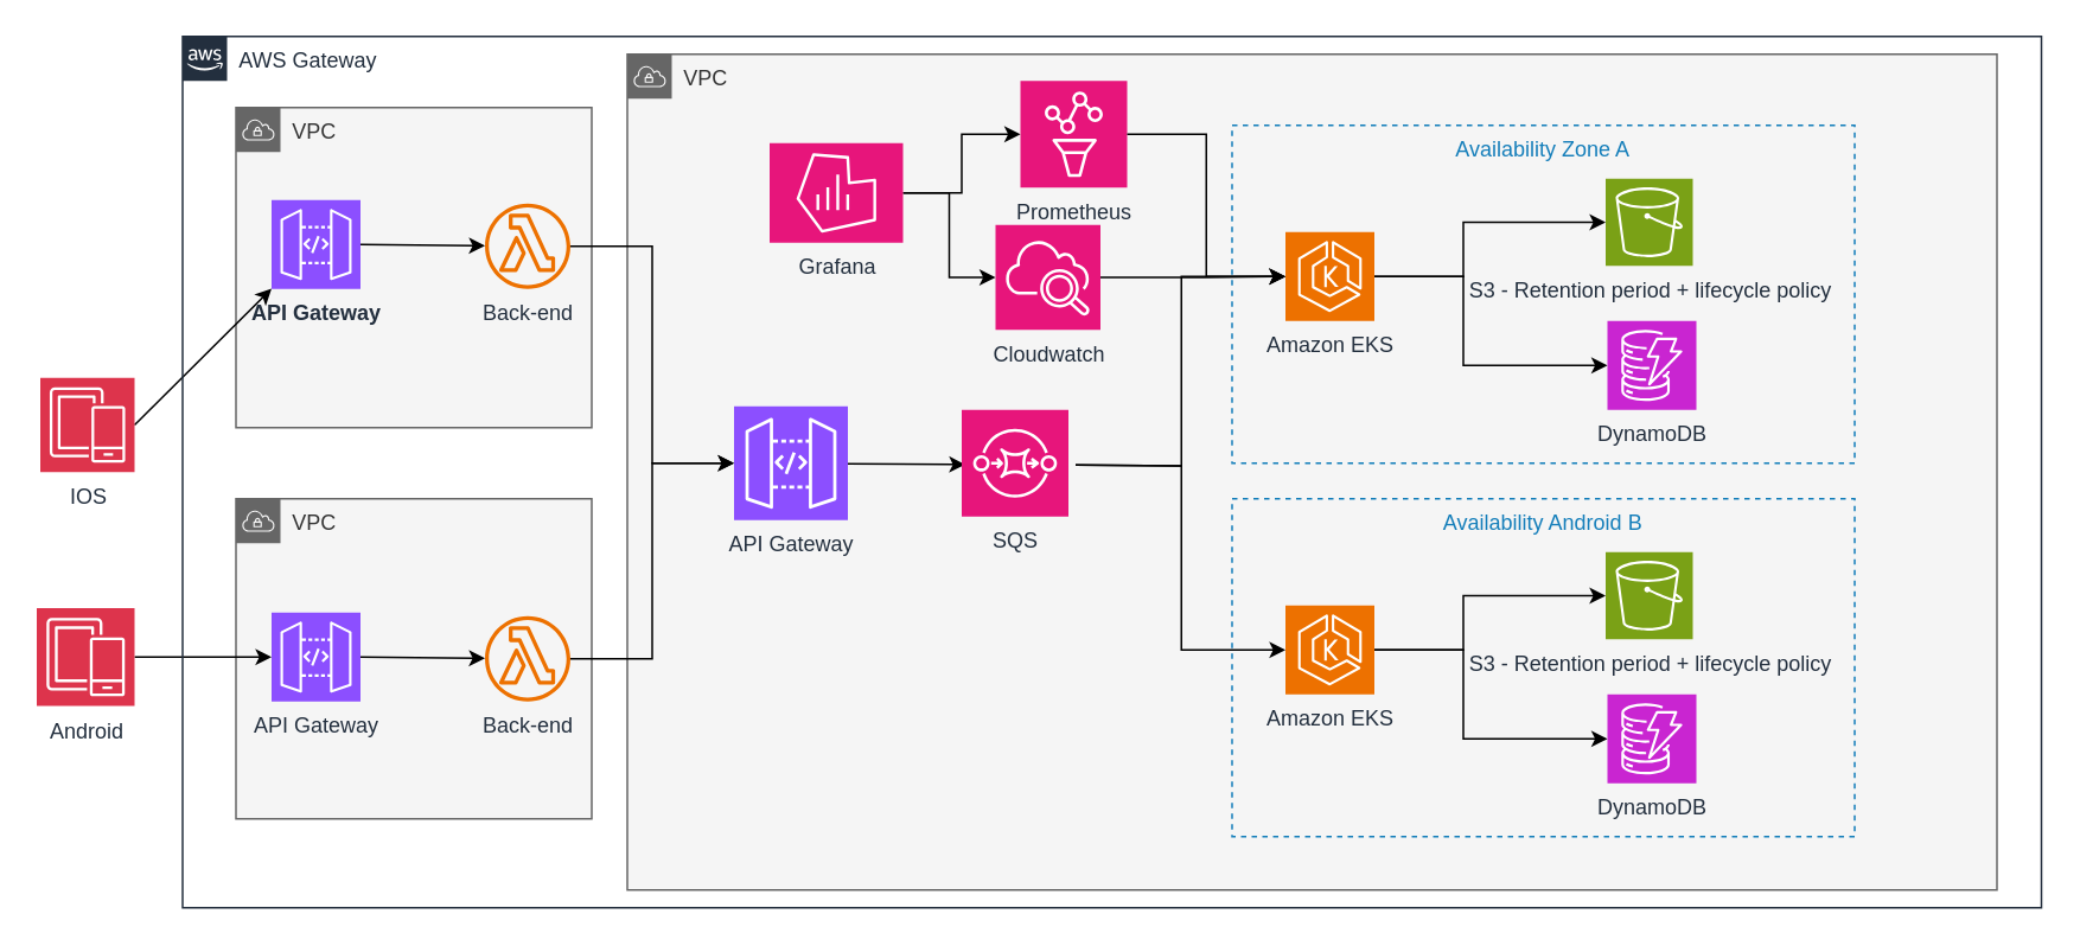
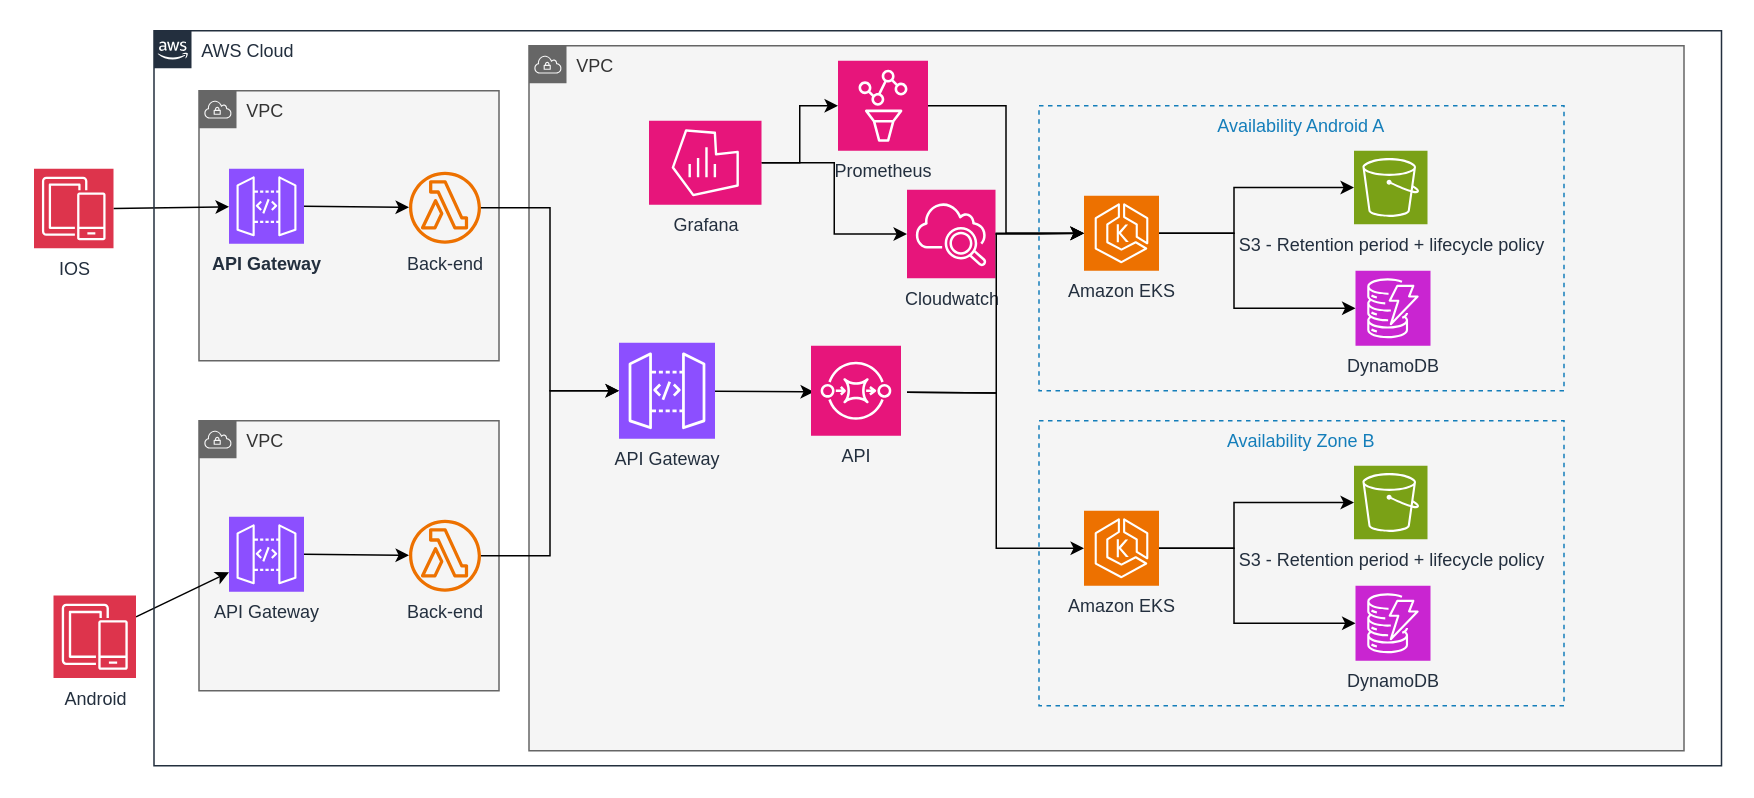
- <mxCell id="14" value="AWS Gateway" style="points=[[0,0],[0.25,0],[0.5,0],[0.75,0],[1,0],[1,0.25],[1,0.5],[1,0.75],[1,1],[0.75,1],[0.5,1],[0.25,1],[0,1],[0,0.75],[0,0.5],[0,0.25]];outlineConnect=0;gradientColor=none;html=1;whiteSpace=wrap;fontSize=12;fontStyle=0;container=1;pointerEvents=0;collapsible=0;recursiveResize=0;shape=mxgraph.aws4.group;grIcon=mxgraph.aws4.group_aws_cloud_alt;strokeColor=#232F3E;fillColor=none;verticalAlign=top;align=left;spacingLeft=30;fontColor=#232F3E;dashed=0;" vertex="1" parent="1"><mxGeometry x="102" y="20" width="1045" height="490" as="geometry" /></mxCell>
+ <mxCell id="14" value="AWS Cloud" style="points=[[0,0],[0.25,0],[0.5,0],[0.75,0],[1,0],[1,0.25],[1,0.5],[1,0.75],[1,1],[0.75,1],[0.5,1],[0.25,1],[0,1],[0,0.75],[0,0.5],[0,0.25]];outlineConnect=0;gradientColor=none;html=1;whiteSpace=wrap;fontSize=12;fontStyle=0;container=1;pointerEvents=0;collapsible=0;recursiveResize=0;shape=mxgraph.aws4.group;grIcon=mxgraph.aws4.group_aws_cloud_alt;strokeColor=#232F3E;fillColor=none;verticalAlign=top;align=left;spacingLeft=30;fontColor=#232F3E;dashed=0;" vertex="1" parent="1"><mxGeometry x="102" y="20" width="1045" height="490" as="geometry" /></mxCell>
- <mxCell id="20" value="Prometheus" style="sketch=0;points=[[0,0,0],[0.25,0,0],[0.5,0,0],[0.75,0,0],[1,0,0],[0,1,0],[0.25,1,0],[0.5,1,0],[0.75,1,0],[1,1,0],[0,0.25,0],[0,0.5,0],[0,0.75,0],[1,0.25,0],[1,0.5,0],[1,0.75,0]];points=[[0,0,0],[0.25,0,0],[0.5,0,0],[0.75,0,0],[1,0,0],[0,1,0],[0.25,1,0],[0.5,1,0],[0.75,1,0],[1,1,0],[0,0.25,0],[0,0.5,0],[0,0.75,0],[1,0.25,0],[1,0.5,0],[1,0.75,0]];outlineConnect=0;fontColor=#232F3E;fillColor=#E7157B;strokeColor=#ffffff;dashed=0;verticalLabelPosition=bottom;verticalAlign=top;align=center;html=1;fontSize=12;fontStyle=0;aspect=fixed;shape=mxgraph.aws4.resourceIcon;resIcon=mxgraph.aws4.managed_service_for_prometheus;" vertex="1" parent="14"><mxGeometry x="471" y="25" width="60" height="60" as="geometry" /></mxCell>
+ <mxCell id="20" value="Prometheus" style="sketch=0;points=[[0,0,0],[0.25,0,0],[0.5,0,0],[0.75,0,0],[1,0,0],[0,1,0],[0.25,1,0],[0.5,1,0],[0.75,1,0],[1,1,0],[0,0.25,0],[0,0.5,0],[0,0.75,0],[1,0.25,0],[1,0.5,0],[1,0.75,0]];points=[[0,0,0],[0.25,0,0],[0.5,0,0],[0.75,0,0],[1,0,0],[0,1,0],[0.25,1,0],[0.5,1,0],[0.75,1,0],[1,1,0],[0,0.25,0],[0,0.5,0],[0,0.75,0],[1,0.25,0],[1,0.5,0],[1,0.75,0]];outlineConnect=0;fontColor=#232F3E;fillColor=#E7157B;strokeColor=#ffffff;dashed=0;verticalLabelPosition=bottom;verticalAlign=top;align=center;html=1;fontSize=12;fontStyle=0;aspect=fixed;shape=mxgraph.aws4.resourceIcon;resIcon=mxgraph.aws4.managed_service_for_prometheus;" vertex="1" parent="14"><mxGeometry x="456" y="20" width="60" height="60" as="geometry" /></mxCell>
- <mxCell id="19" value="Availability Zone A" style="fillColor=none;strokeColor=#147EBA;dashed=1;verticalAlign=top;fontStyle=0;fontColor=#147EBA;whiteSpace=wrap;html=1;" vertex="1" parent="14"><mxGeometry x="590" y="50" width="350" height="190" as="geometry" /></mxCell>
+ <mxCell id="19" value="Availability Android A" style="fillColor=none;strokeColor=#147EBA;dashed=1;verticalAlign=top;fontStyle=0;fontColor=#147EBA;whiteSpace=wrap;html=1;" vertex="1" parent="14"><mxGeometry x="590" y="50" width="350" height="190" as="geometry" /></mxCell>
- <mxCell id="21" value="Cloudwatch" style="sketch=0;points=[[0,0,0],[0.25,0,0],[0.5,0,0],[0.75,0,0],[1,0,0],[0,1,0],[0.25,1,0],[0.5,1,0],[0.75,1,0],[1,1,0],[0,0.25,0],[0,0.5,0],[0,0.75,0],[1,0.25,0],[1,0.5,0],[1,0.75,0]];points=[[0,0,0],[0.25,0,0],[0.5,0,0],[0.75,0,0],[1,0,0],[0,1,0],[0.25,1,0],[0.5,1,0],[0.75,1,0],[1,1,0],[0,0.25,0],[0,0.5,0],[0,0.75,0],[1,0.25,0],[1,0.5,0],[1,0.75,0]];outlineConnect=0;fontColor=#232F3E;fillColor=#E7157B;strokeColor=#ffffff;dashed=0;verticalLabelPosition=bottom;verticalAlign=top;align=center;html=1;fontSize=12;fontStyle=0;aspect=fixed;shape=mxgraph.aws4.resourceIcon;resIcon=mxgraph.aws4.cloudwatch_2;" vertex="1" parent="14"><mxGeometry x="457" y="106" width="59" height="59" as="geometry" /></mxCell>
+ <mxCell id="21" value="Cloudwatch" style="sketch=0;points=[[0,0,0],[0.25,0,0],[0.5,0,0],[0.75,0,0],[1,0,0],[0,1,0],[0.25,1,0],[0.5,1,0],[0.75,1,0],[1,1,0],[0,0.25,0],[0,0.5,0],[0,0.75,0],[1,0.25,0],[1,0.5,0],[1,0.75,0]];points=[[0,0,0],[0.25,0,0],[0.5,0,0],[0.75,0,0],[1,0,0],[0,1,0],[0.25,1,0],[0.5,1,0],[0.75,1,0],[1,1,0],[0,0.25,0],[0,0.5,0],[0,0.75,0],[1,0.25,0],[1,0.5,0],[1,0.75,0]];outlineConnect=0;fontColor=#232F3E;fillColor=#E7157B;strokeColor=#ffffff;dashed=0;verticalLabelPosition=bottom;verticalAlign=top;align=center;html=1;fontSize=12;fontStyle=0;aspect=fixed;shape=mxgraph.aws4.resourceIcon;resIcon=mxgraph.aws4.cloudwatch_2;" vertex="1" parent="14"><mxGeometry x="502" y="106" width="59" height="59" as="geometry" /></mxCell>
- <mxCell id="11" value="IOS" style="sketch=0;points=[[0,0,0],[0.25,0,0],[0.5,0,0],[0.75,0,0],[1,0,0],[0,1,0],[0.25,1,0],[0.5,1,0],[0.75,1,0],[1,1,0],[0,0.25,0],[0,0.5,0],[0,0.75,0],[1,0.25,0],[1,0.5,0],[1,0.75,0]];outlineConnect=0;fontColor=#232F3E;fillColor=#DD344C;strokeColor=#ffffff;dashed=0;verticalLabelPosition=bottom;verticalAlign=top;align=center;html=1;fontSize=12;fontStyle=0;aspect=fixed;shape=mxgraph.aws4.resourceIcon;resIcon=mxgraph.aws4.mobile;" vertex="1" parent="1"><mxGeometry x="22" y="212" width="53" height="53" as="geometry" /></mxCell>
+ <mxCell id="11" value="IOS" style="sketch=0;points=[[0,0,0],[0.25,0,0],[0.5,0,0],[0.75,0,0],[1,0,0],[0,1,0],[0.25,1,0],[0.5,1,0],[0.75,1,0],[1,1,0],[0,0.25,0],[0,0.5,0],[0,0.75,0],[1,0.25,0],[1,0.5,0],[1,0.75,0]];outlineConnect=0;fontColor=#232F3E;fillColor=#DD344C;strokeColor=#ffffff;dashed=0;verticalLabelPosition=bottom;verticalAlign=top;align=center;html=1;fontSize=12;fontStyle=0;aspect=fixed;shape=mxgraph.aws4.resourceIcon;resIcon=mxgraph.aws4.mobile;" vertex="1" parent="1"><mxGeometry x="22" y="112" width="53" height="53" as="geometry" /></mxCell>
- <mxCell id="25" value="Availability Android B" style="fillColor=none;strokeColor=#147EBA;dashed=1;verticalAlign=top;fontStyle=0;fontColor=#147EBA;whiteSpace=wrap;html=1;" vertex="1" parent="14"><mxGeometry x="590" y="260" width="350" height="190" as="geometry" /></mxCell>
+ <mxCell id="25" value="Availability Zone B" style="fillColor=none;strokeColor=#147EBA;dashed=1;verticalAlign=top;fontStyle=0;fontColor=#147EBA;whiteSpace=wrap;html=1;" vertex="1" parent="14"><mxGeometry x="590" y="260" width="350" height="190" as="geometry" /></mxCell>
- <mxCell id="31" value="SQS" style="sketch=0;points=[[0,0,0],[0.25,0,0],[0.5,0,0],[0.75,0,0],[1,0,0],[0,1,0],[0.25,1,0],[0.5,1,0],[0.75,1,0],[1,1,0],[0,0.25,0],[0,0.5,0],[0,0.75,0],[1,0.25,0],[1,0.5,0],[1,0.75,0]];outlineConnect=0;fontColor=#232F3E;fillColor=#E7157B;strokeColor=#ffffff;dashed=0;verticalLabelPosition=bottom;verticalAlign=top;align=center;html=1;fontSize=12;fontStyle=0;aspect=fixed;shape=mxgraph.aws4.resourceIcon;resIcon=mxgraph.aws4.sqs;" vertex="1" parent="14"><mxGeometry x="438" y="210" width="60" height="60" as="geometry" /></mxCell>
+ <mxCell id="31" value="API" style="sketch=0;points=[[0,0,0],[0.25,0,0],[0.5,0,0],[0.75,0,0],[1,0,0],[0,1,0],[0.25,1,0],[0.5,1,0],[0.75,1,0],[1,1,0],[0,0.25,0],[0,0.5,0],[0,0.75,0],[1,0.25,0],[1,0.5,0],[1,0.75,0]];outlineConnect=0;fontColor=#232F3E;fillColor=#E7157B;strokeColor=#ffffff;dashed=0;verticalLabelPosition=bottom;verticalAlign=top;align=center;html=1;fontSize=12;fontStyle=0;aspect=fixed;shape=mxgraph.aws4.resourceIcon;resIcon=mxgraph.aws4.sqs;" vertex="1" parent="14"><mxGeometry x="438" y="210" width="60" height="60" as="geometry" /></mxCell>
- <mxCell id="13" value="Android" style="sketch=0;points=[[0,0,0],[0.25,0,0],[0.5,0,0],[0.75,0,0],[1,0,0],[0,1,0],[0.25,1,0],[0.5,1,0],[0.75,1,0],[1,1,0],[0,0.25,0],[0,0.5,0],[0,0.75,0],[1,0.25,0],[1,0.5,0],[1,0.75,0]];outlineConnect=0;fontColor=#232F3E;fillColor=#DD344C;strokeColor=#ffffff;dashed=0;verticalLabelPosition=bottom;verticalAlign=top;align=center;html=1;fontSize=12;fontStyle=0;aspect=fixed;shape=mxgraph.aws4.resourceIcon;resIcon=mxgraph.aws4.mobile;" vertex="1" parent="1"><mxGeometry x="20" y="341.5" width="55" height="55" as="geometry" /></mxCell>
+ <mxCell id="13" value="Android" style="sketch=0;points=[[0,0,0],[0.25,0,0],[0.5,0,0],[0.75,0,0],[1,0,0],[0,1,0],[0.25,1,0],[0.5,1,0],[0.75,1,0],[1,1,0],[0,0.25,0],[0,0.5,0],[0,0.75,0],[1,0.25,0],[1,0.5,0],[1,0.75,0]];outlineConnect=0;fontColor=#232F3E;fillColor=#DD344C;strokeColor=#ffffff;dashed=0;verticalLabelPosition=bottom;verticalAlign=top;align=center;html=1;fontSize=12;fontStyle=0;aspect=fixed;shape=mxgraph.aws4.resourceIcon;resIcon=mxgraph.aws4.mobile;" vertex="1" parent="1"><mxGeometry x="35" y="396.5" width="55" height="55" as="geometry" /></mxCell>
